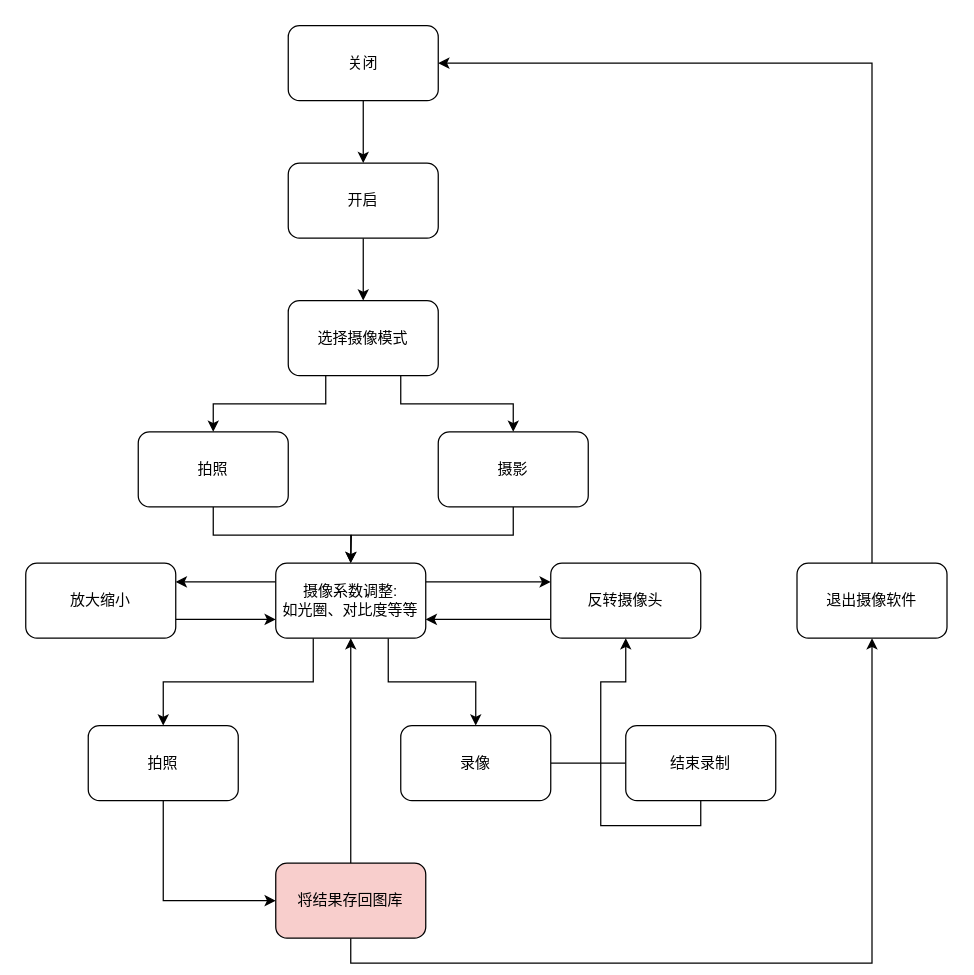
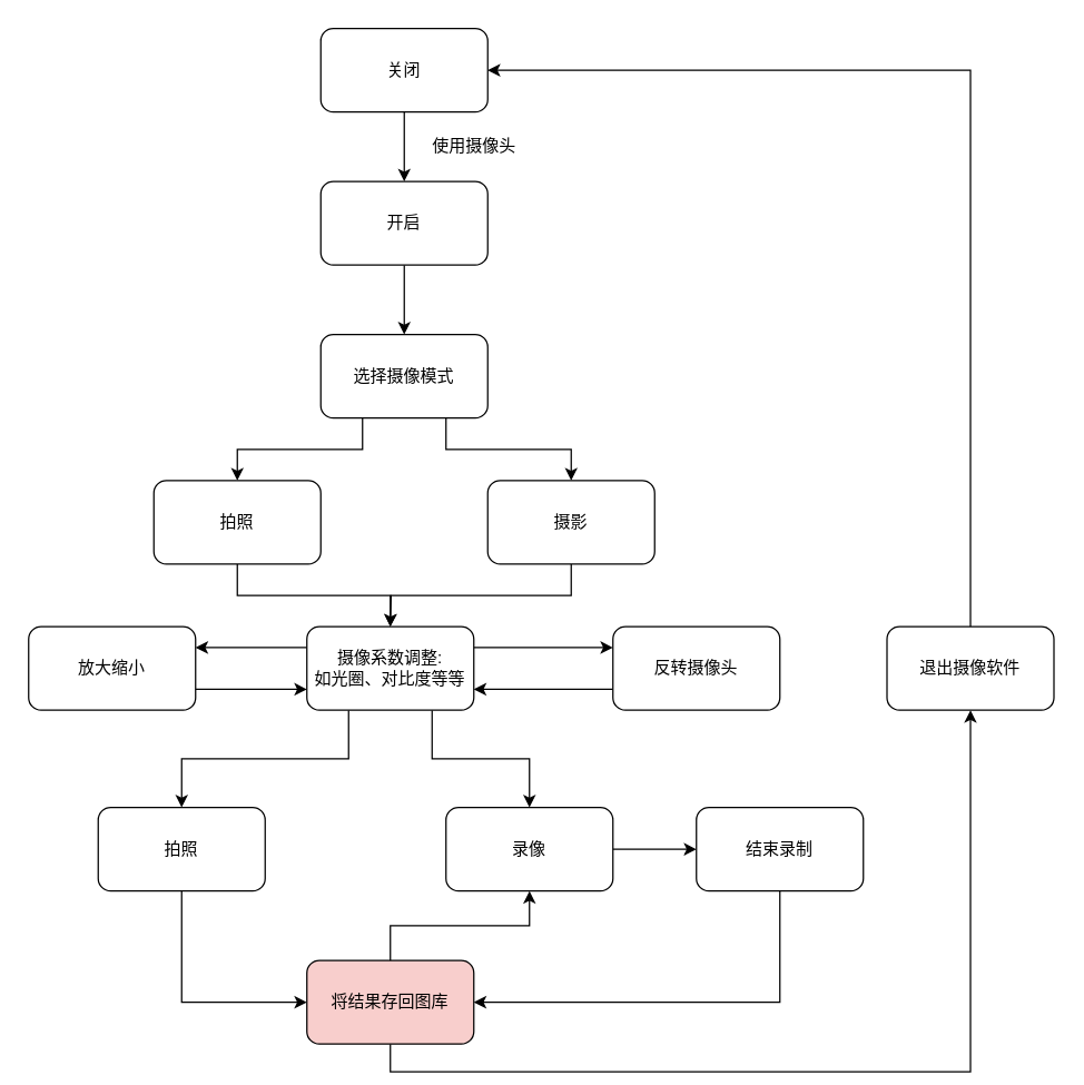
+ <mxCell id="9" value="使用摄像头" style="text;html=1;align=center;verticalAlign=middle;resizable=0;points=[];autosize=1;strokeColor=none;fillColor=none;" vertex="1" parent="1"><mxGeometry x="300" y="90" width="80" height="30" as="geometry" /></mxCell>
- <mxCell id="25" style="edgeStyle=orthogonalEdgeStyle;rounded=0;orthogonalLoop=1;jettySize=auto;html=1;exitX=0.5;exitY=0;exitDx=0;exitDy=0;entryX=0.5;entryY=1;entryDx=0;entryDy=0;" edge="1" parent="1" source="27" target="18"><mxGeometry relative="1" as="geometry" /></mxCell>
+ <mxCell id="25" style="edgeStyle=orthogonalEdgeStyle;rounded=0;orthogonalLoop=1;jettySize=auto;html=1;exitX=0.5;exitY=0;exitDx=0;exitDy=0;" edge="1" parent="1" source="27" target="29"><mxGeometry relative="1" as="geometry" /></mxCell>
- <mxCell id="28" style="edgeStyle=orthogonalEdgeStyle;rounded=0;orthogonalLoop=1;jettySize=auto;html=1;exitX=1;exitY=0.5;exitDx=0;exitDy=0;endArrow=none;" edge="1" parent="1" source="29" target="31"><mxGeometry relative="1" as="geometry" /></mxCell>
+ <mxCell id="28" style="edgeStyle=orthogonalEdgeStyle;rounded=0;orthogonalLoop=1;jettySize=auto;html=1;exitX=1;exitY=0.5;exitDx=0;exitDy=0;" edge="1" parent="1" source="29" target="31"><mxGeometry relative="1" as="geometry" /></mxCell>
- <mxCell id="30" style="edgeStyle=orthogonalEdgeStyle;rounded=0;orthogonalLoop=1;jettySize=auto;html=1;exitX=0.5;exitY=1;exitDx=0;exitDy=0;" edge="1" parent="1" source="31" target="20"><mxGeometry relative="1" as="geometry" /></mxCell>
+ <mxCell id="30" style="edgeStyle=orthogonalEdgeStyle;rounded=0;orthogonalLoop=1;jettySize=auto;html=1;exitX=0.5;exitY=1;exitDx=0;exitDy=0;entryX=1;entryY=0.5;entryDx=0;entryDy=0;" edge="1" parent="1" source="31" target="27"><mxGeometry relative="1" as="geometry" /></mxCell>
